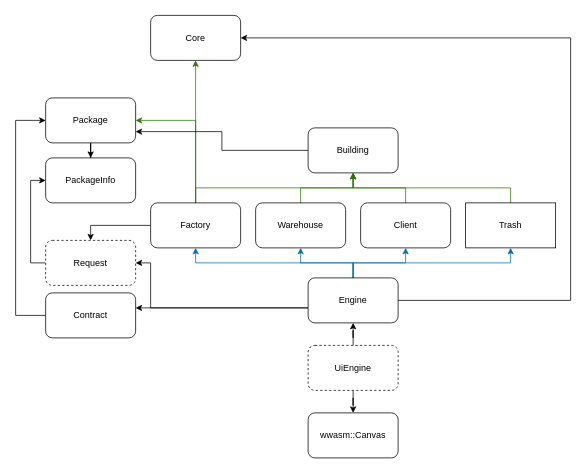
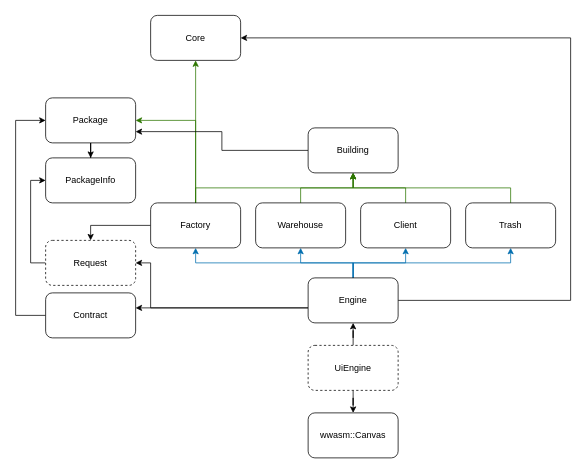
- <mxCell id="14" value="Trash" style="whiteSpace=wrap;html=1;rounded=0;" vertex="1" parent="1"><mxGeometry x="620" y="270" width="120" height="60" as="geometry" /></mxCell>
+ <mxCell id="14" value="Trash" style="rounded=1;whiteSpace=wrap;html=1;" vertex="1" parent="1"><mxGeometry x="620" y="270" width="120" height="60" as="geometry" /></mxCell>
